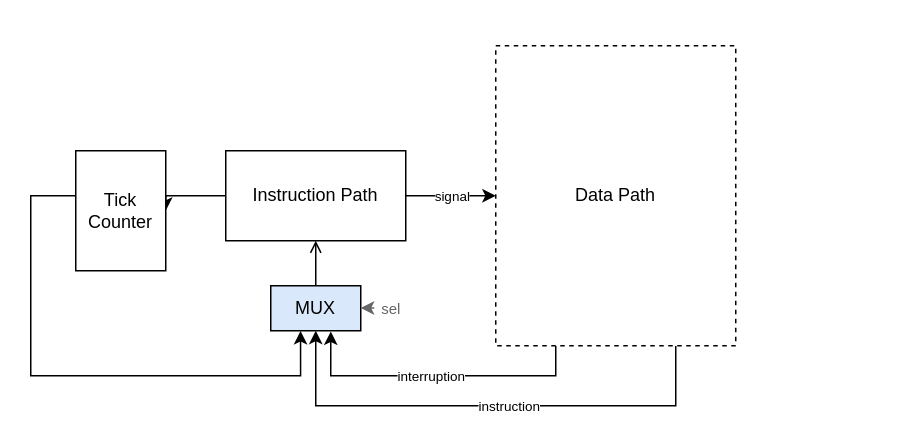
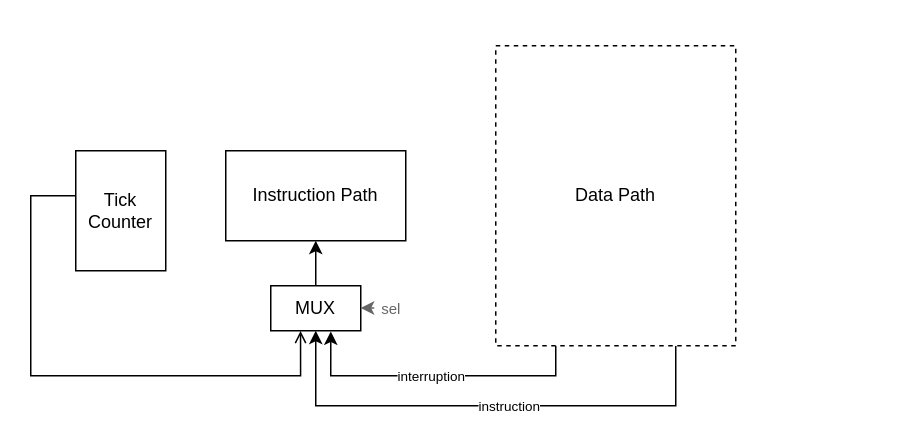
- <mxCell id="7" style="edgeStyle=orthogonalEdgeStyle;rounded=0;orthogonalLoop=1;jettySize=auto;html=1;entryX=1;entryY=0.5;entryDx=0;entryDy=0;" parent="1" source="10" target="12" edge="1"><mxGeometry relative="1" as="geometry"><mxPoint x="209.5" y="60.03" as="targetPoint" /><Array as="points"><mxPoint x="130" y="130" /><mxPoint x="130" y="130" /></Array></mxGeometry></mxCell>
- <mxCell id="8" style="edgeStyle=orthogonalEdgeStyle;rounded=0;orthogonalLoop=1;jettySize=auto;html=1;entryX=0;entryY=0.5;entryDx=0;entryDy=0;" parent="1" source="10" target="6" edge="1"><mxGeometry relative="1" as="geometry" /></mxCell>
- <mxCell id="9" value="&lt;font style=&quot;font-size: 9px;&quot;&gt;signal&lt;/font&gt;" style="edgeLabel;html=1;align=center;verticalAlign=middle;resizable=0;points=[];fontSize=9;" parent="8" vertex="1" connectable="0"><mxGeometry x="-0.26" relative="1" as="geometry"><mxPoint x="8" as="offset" /></mxGeometry></mxCell>
- <mxCell id="13" style="edgeStyle=orthogonalEdgeStyle;rounded=0;orthogonalLoop=1;jettySize=auto;html=1;entryX=0.5;entryY=1;entryDx=0;entryDy=0;endArrow=open;" parent="1" source="14" target="10" edge="1"><mxGeometry relative="1" as="geometry" /></mxCell>
+ <mxCell id="13" style="edgeStyle=orthogonalEdgeStyle;rounded=0;orthogonalLoop=1;jettySize=auto;html=1;entryX=0.5;entryY=1;entryDx=0;entryDy=0;" parent="1" source="14" target="10" edge="1"><mxGeometry relative="1" as="geometry" /></mxCell>
- <mxCell id="14" value="MUX" style="rounded=0;whiteSpace=wrap;html=1;fillColor=#dae8fc;" parent="1" vertex="1"><mxGeometry x="180" y="190" width="60" height="30" as="geometry" /></mxCell>
+ <mxCell id="14" value="MUX" style="rounded=0;whiteSpace=wrap;html=1;" parent="1" vertex="1"><mxGeometry x="180" y="190" width="60" height="30" as="geometry" /></mxCell>
- <mxCell id="11" style="edgeStyle=orthogonalEdgeStyle;rounded=0;orthogonalLoop=1;jettySize=auto;html=1;entryX=0.331;entryY=1.004;entryDx=0;entryDy=0;entryPerimeter=0;" parent="1" source="12" target="14" edge="1"><mxGeometry relative="1" as="geometry"><mxPoint x="189" y="200" as="targetPoint" /><Array as="points"><mxPoint x="20" y="130" /><mxPoint x="20" y="250" /><mxPoint x="200" y="250" /></Array></mxGeometry></mxCell>
+ <mxCell id="11" style="edgeStyle=orthogonalEdgeStyle;rounded=0;orthogonalLoop=1;jettySize=auto;html=1;entryX=0.331;entryY=1.004;entryDx=0;entryDy=0;entryPerimeter=0;endArrow=open;" parent="1" source="12" target="14" edge="1"><mxGeometry relative="1" as="geometry"><mxPoint x="189" y="200" as="targetPoint" /><Array as="points"><mxPoint x="20" y="130" /><mxPoint x="20" y="250" /><mxPoint x="200" y="250" /></Array></mxGeometry></mxCell>
